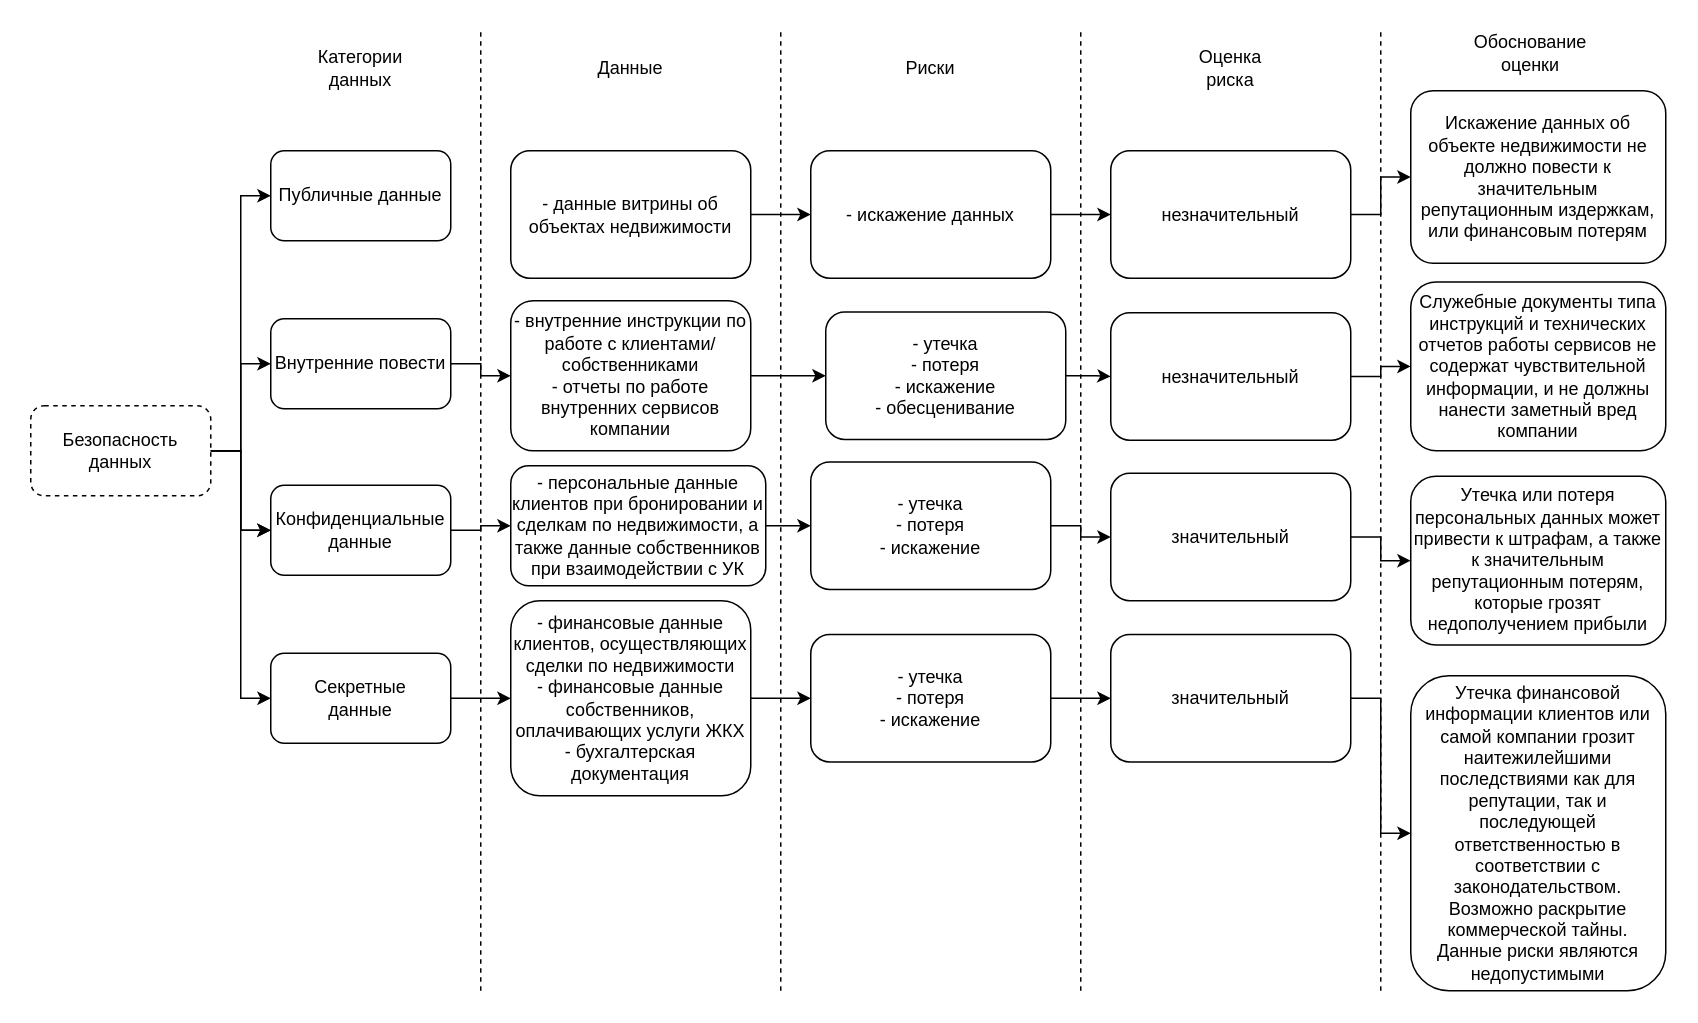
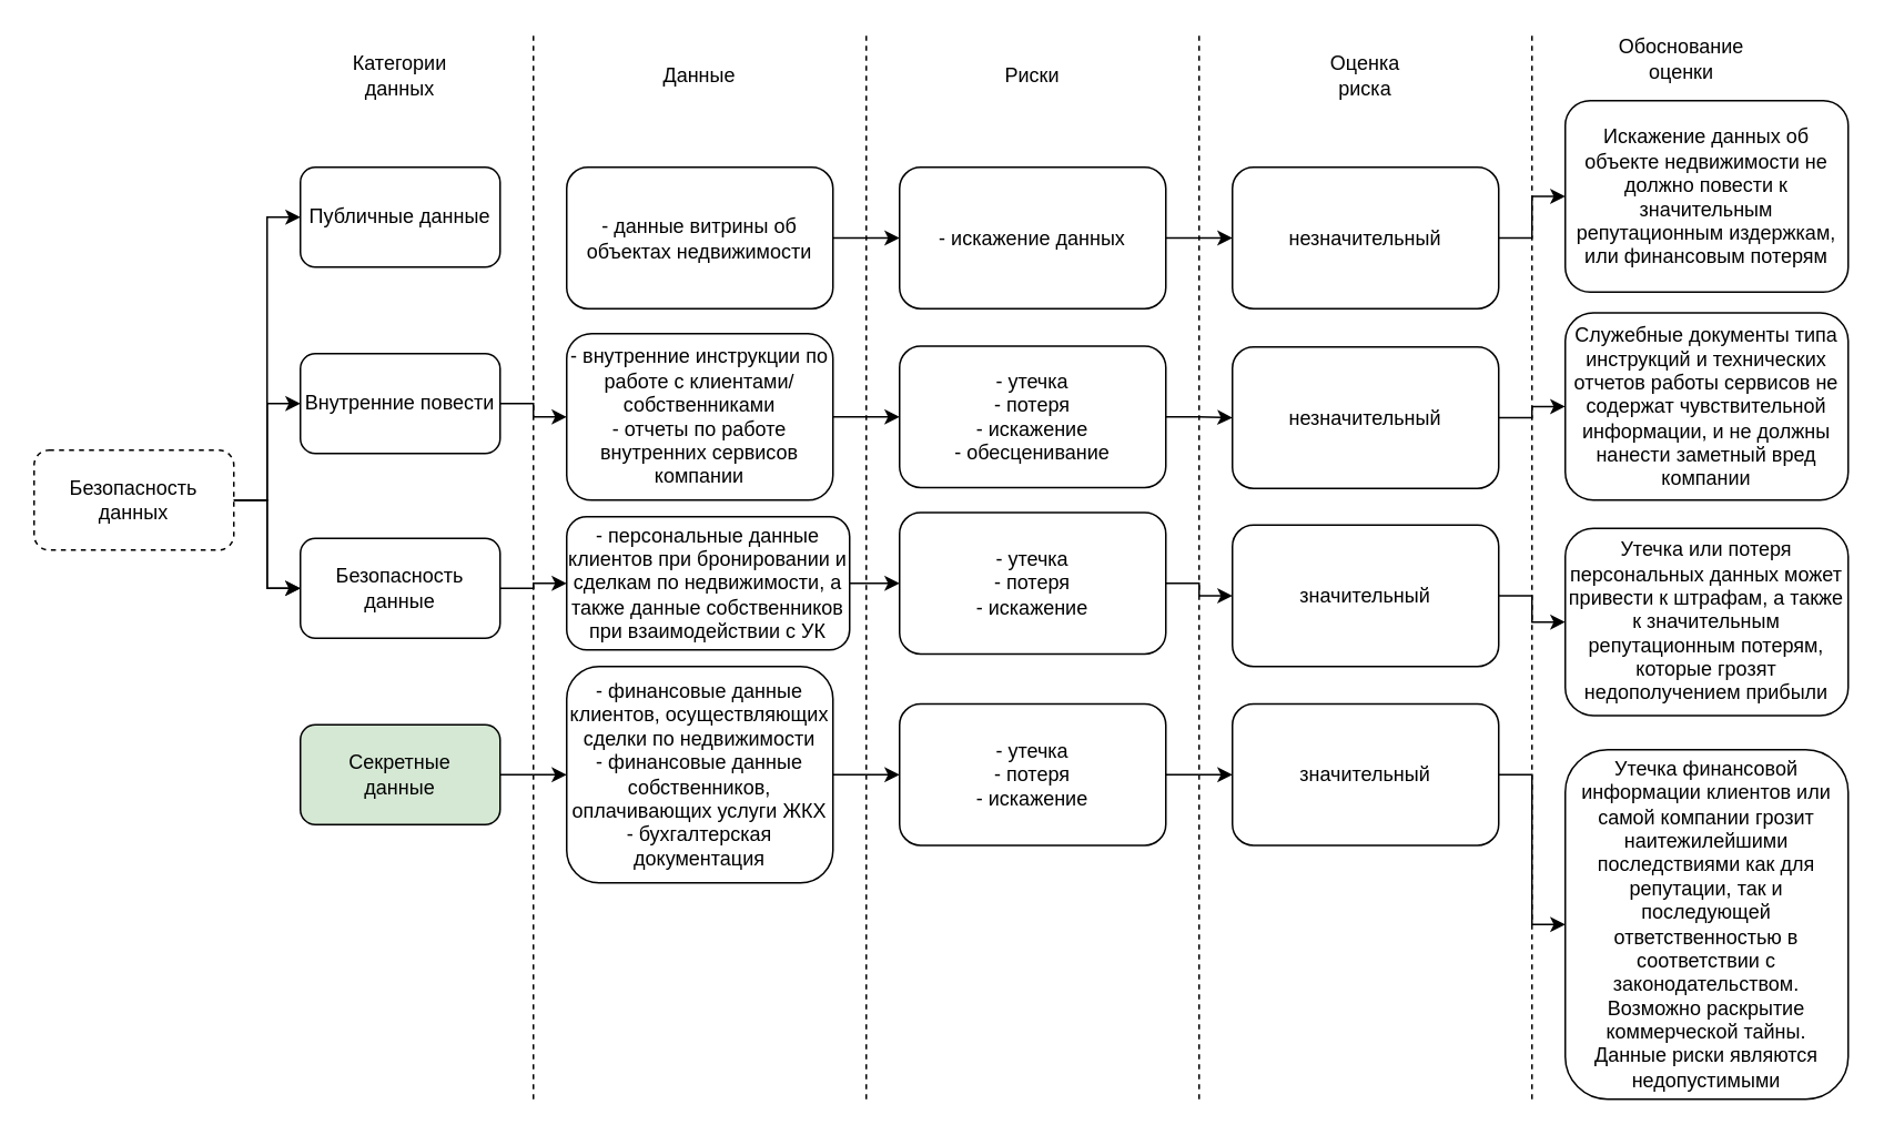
- <mxCell id="47" value="Обоснование&lt;div&gt;оценки&lt;/div&gt;" style="text;html=1;align=center;verticalAlign=middle;whiteSpace=wrap;rounded=0;" parent="1" vertex="1"><mxGeometry x="990" y="20" width="60" height="30" as="geometry" /></mxCell>
+ <mxCell id="47" value="Обоснование&lt;div&gt;оценки&lt;/div&gt;" style="text;html=1;align=center;verticalAlign=middle;whiteSpace=wrap;rounded=0;" parent="1" vertex="1"><mxGeometry x="980" y="20" width="60" height="30" as="geometry" /></mxCell>
- <mxCell id="31" value="- утечка&lt;div&gt;- потеря&lt;/div&gt;&lt;div&gt;- искажение&lt;/div&gt;&lt;div&gt;- обесценивание&lt;/div&gt;" style="rounded=1;whiteSpace=wrap;html=1;align=center;" parent="1" vertex="1"><mxGeometry x="550" y="207.5" width="160" height="85" as="geometry" /></mxCell>
+ <mxCell id="31" value="- утечка&lt;div&gt;- потеря&lt;/div&gt;&lt;div&gt;- искажение&lt;/div&gt;&lt;div&gt;- обесценивание&lt;/div&gt;" style="rounded=1;whiteSpace=wrap;html=1;align=center;" parent="1" vertex="1"><mxGeometry x="540" y="207.5" width="160" height="85" as="geometry" /></mxCell>
- <mxCell id="9" value="Конфиденциальные&lt;div&gt;данные&lt;/div&gt;" style="rounded=1;whiteSpace=wrap;html=1;" parent="1" vertex="1"><mxGeometry x="180" y="323" width="120" height="60" as="geometry" /></mxCell>
+ <mxCell id="9" value="Безопасность&lt;div&gt;данные&lt;/div&gt;" style="rounded=1;whiteSpace=wrap;html=1;" parent="1" vertex="1"><mxGeometry x="180" y="323" width="120" height="60" as="geometry" /></mxCell>
- <mxCell id="14" value="" style="edgeStyle=orthogonalEdgeStyle;rounded=0;orthogonalLoop=1;jettySize=auto;html=1;exitX=1;exitY=0.5;exitDx=0;exitDy=0;entryX=0;entryY=0.5;entryDx=0;entryDy=0;" parent="1" source="4" target="11" edge="1"><mxGeometry relative="1" as="geometry"><mxPoint x="150" y="300" as="sourcePoint" /><mxPoint x="190" y="280" as="targetPoint" /></mxGeometry></mxCell>
- <mxCell id="11" value="Секретные&lt;div&gt;данные&lt;/div&gt;" style="rounded=1;whiteSpace=wrap;html=1;" parent="1" vertex="1"><mxGeometry x="180" y="435" width="120" height="60" as="geometry" /></mxCell>
+ <mxCell id="11" value="Секретные&lt;div&gt;данные&lt;/div&gt;" style="rounded=1;whiteSpace=wrap;html=1;fillColor=#d5e8d4;" parent="1" vertex="1"><mxGeometry x="180" y="435" width="120" height="60" as="geometry" /></mxCell>
